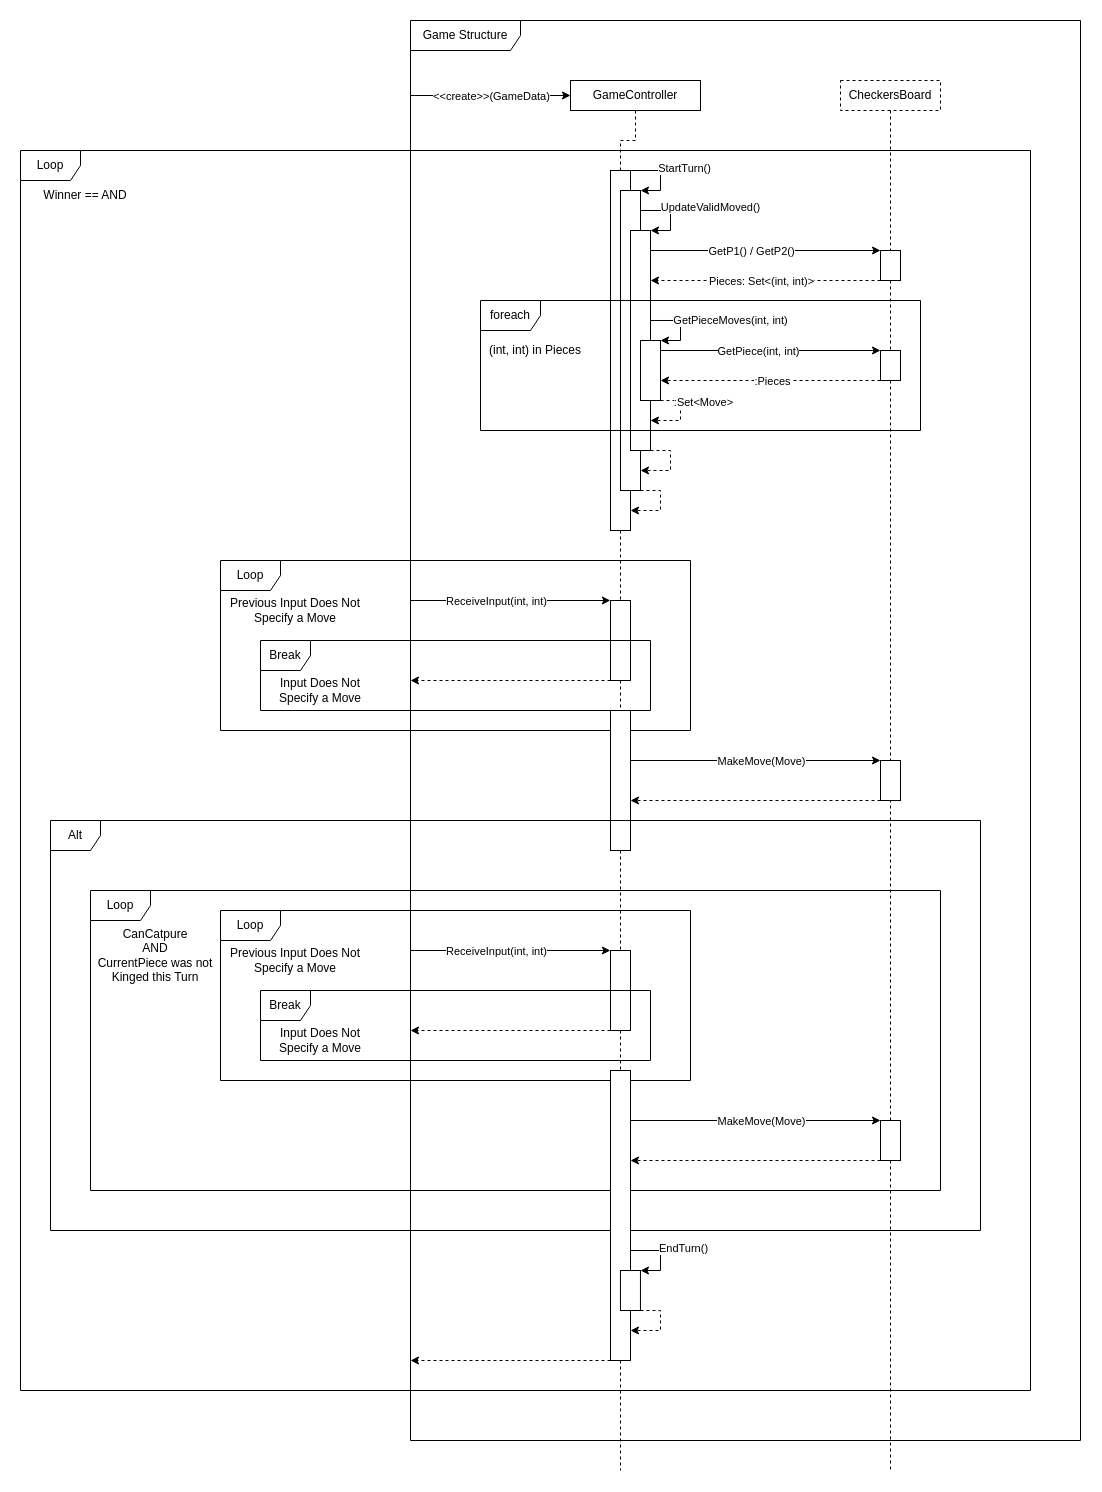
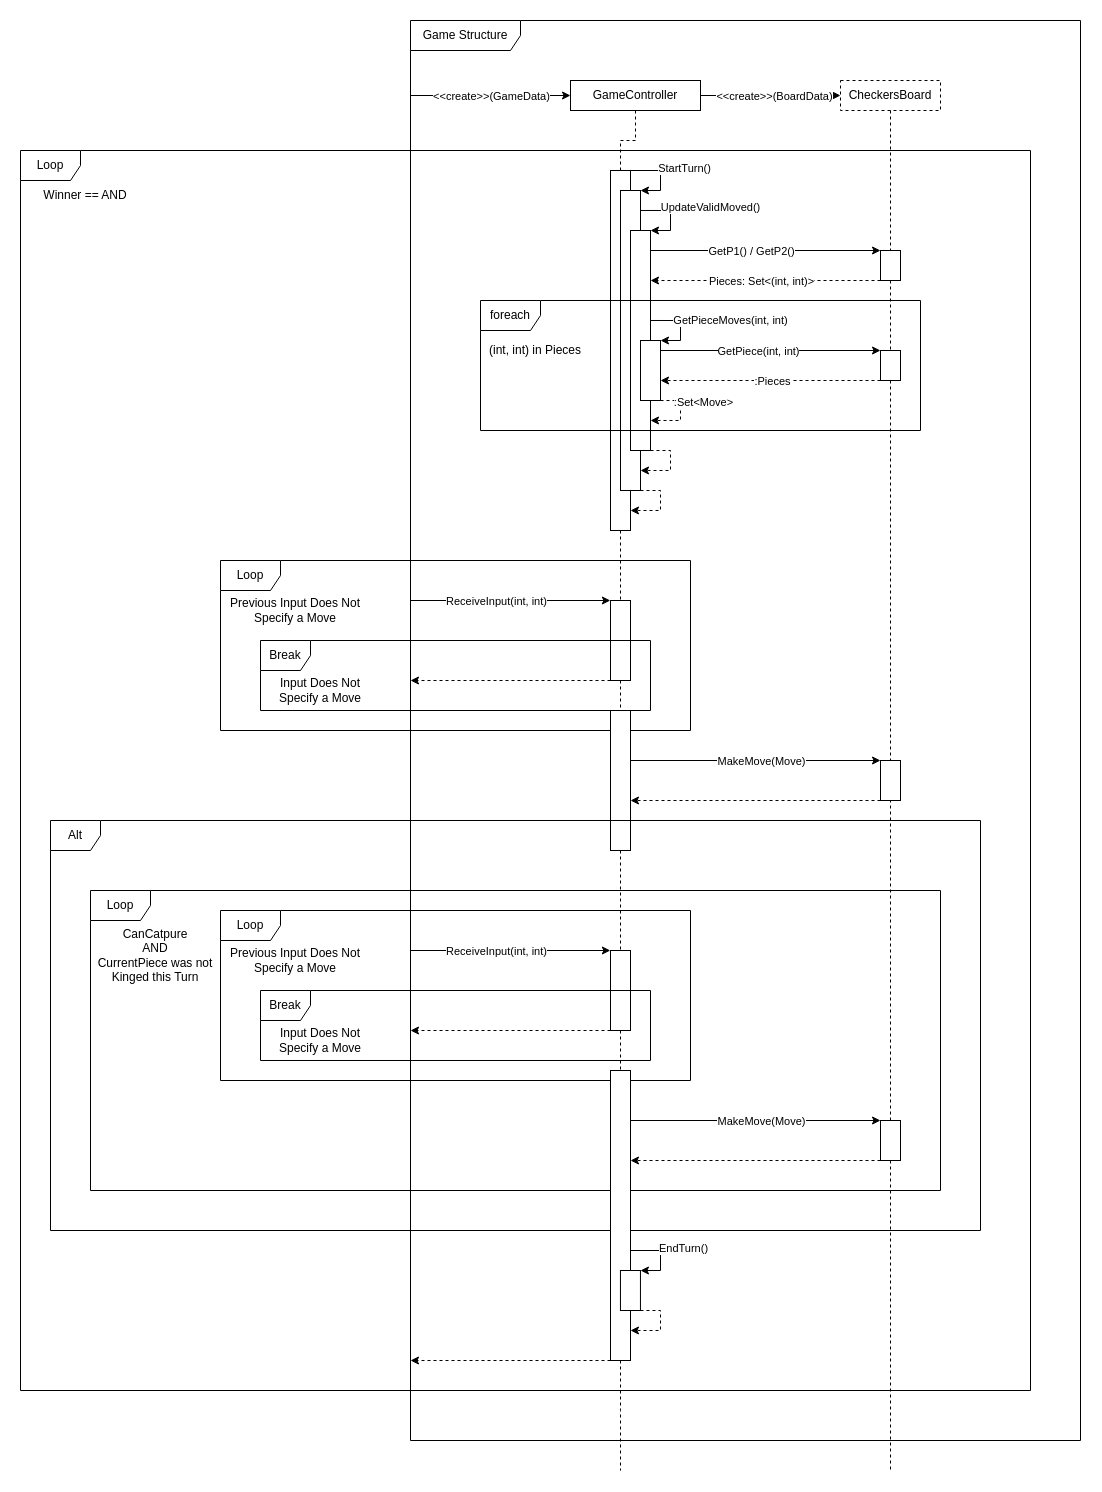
+ <mxCell id="80" value="" style="endArrow=classic;html=1;rounded=0;entryX=0;entryY=0.5;entryDx=0;entryDy=0;exitX=1;exitY=0.5;exitDx=0;exitDy=0;" edge="1" parent="1" source="4" target="14"><mxGeometry width="50" height="50" relative="1" as="geometry"><mxPoint x="670" y="94" as="sourcePoint" /><mxPoint x="880" y="93.75" as="targetPoint" /></mxGeometry></mxCell>
+ <mxCell id="81" value="&amp;lt;&amp;lt;create&amp;gt;&amp;gt;(BoardData)" style="edgeLabel;html=1;align=center;verticalAlign=middle;resizable=0;points=[];" connectable="0" vertex="1" parent="80"><mxGeometry x="-0.487" y="-1" relative="1" as="geometry"><mxPoint x="37" y="-1" as="offset" /></mxGeometry></mxCell>
